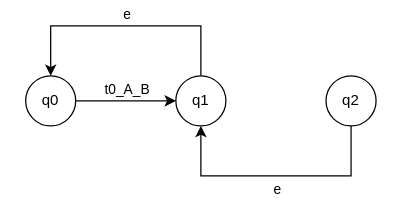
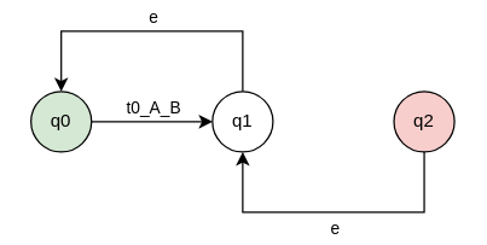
- <mxCell id="10" value="q0" style="ellipse;whiteSpace=wrap;html=1;aspect=fixed;" parent="1" vertex="1"><mxGeometry x="20" y="60" width="40" height="40" as="geometry" /></mxCell>
+ <mxCell id="10" value="q0" style="ellipse;whiteSpace=wrap;html=1;aspect=fixed;fillColor=#d5e8d4;" parent="1" vertex="1"><mxGeometry x="20" y="60" width="40" height="40" as="geometry" /></mxCell>
- <mxCell id="8" value="q2" style="ellipse;whiteSpace=wrap;html=1;aspect=fixed;" parent="1" vertex="1"><mxGeometry x="260" y="60" width="40" height="40" as="geometry" /></mxCell>
+ <mxCell id="8" value="q2" style="ellipse;whiteSpace=wrap;html=1;aspect=fixed;fillColor=#f8cecc;" parent="1" vertex="1"><mxGeometry x="260" y="60" width="40" height="40" as="geometry" /></mxCell>
